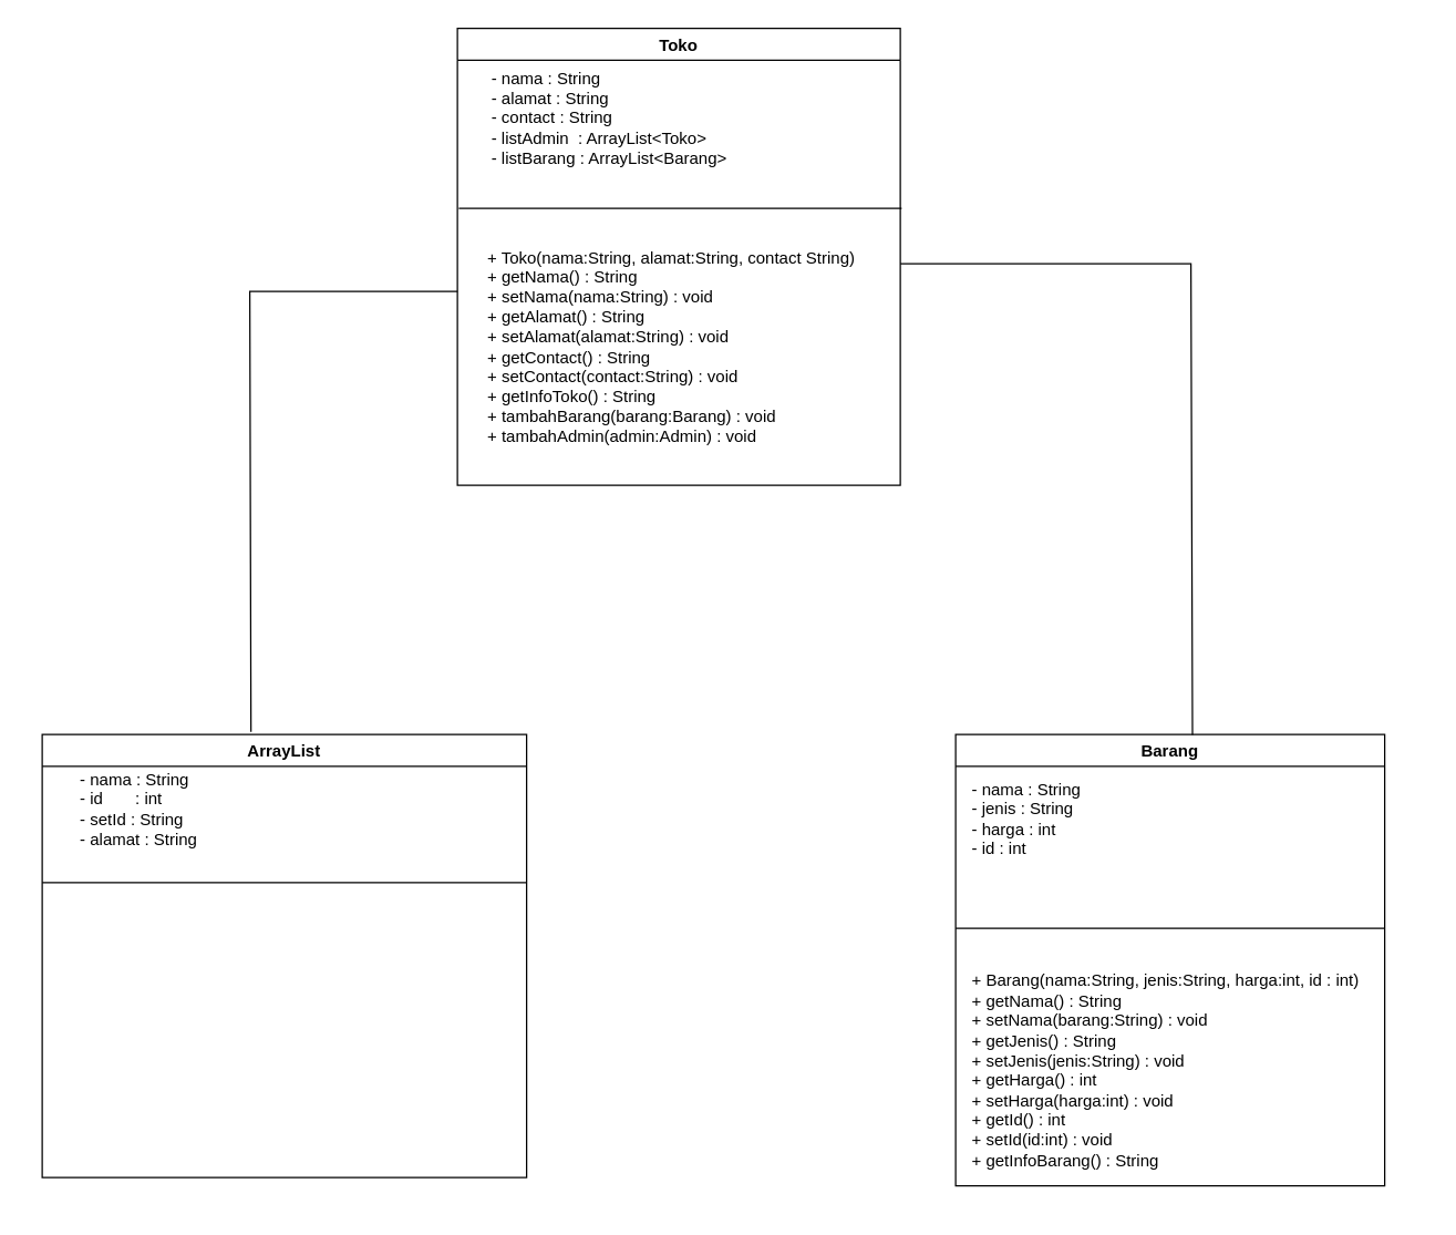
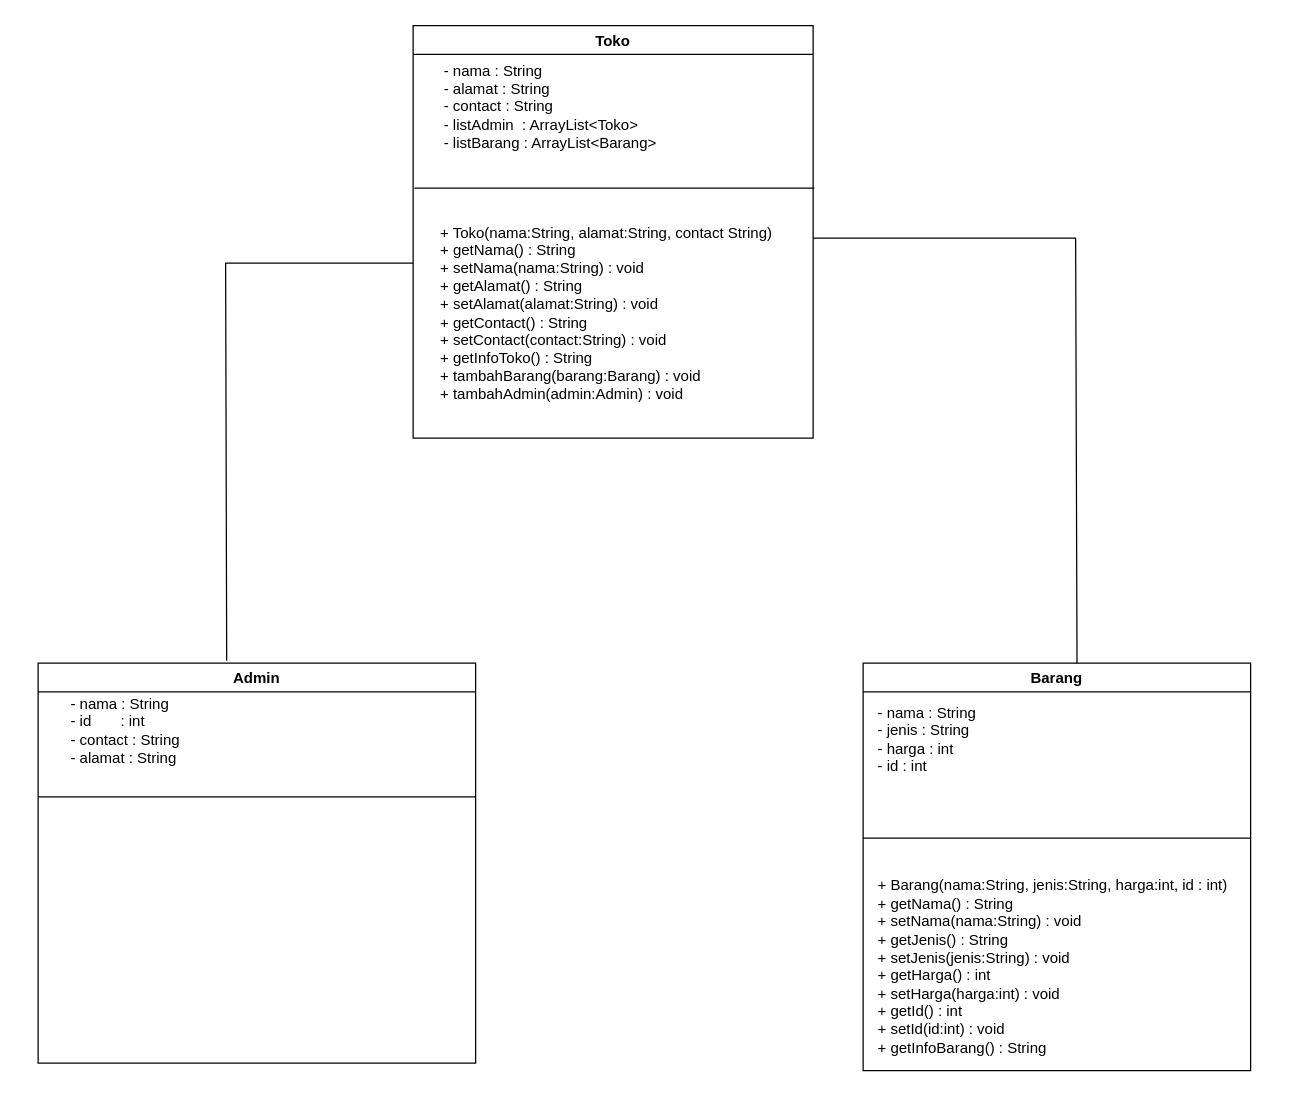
- <mxCell id="6" value="ArrayList" style="swimlane;startSize=23;" parent="1" vertex="1"><mxGeometry x="30" y="530" width="350" height="320" as="geometry" /></mxCell>
+ <mxCell id="6" value="Admin" style="swimlane;startSize=23;" parent="1" vertex="1"><mxGeometry x="30" y="530" width="350" height="320" as="geometry" /></mxCell>
- <mxCell id="7" value="&lt;div style=&quot;text-align: left;&quot;&gt;&lt;span style=&quot;background-color: initial;&quot;&gt;- nama : String&lt;/span&gt;&lt;/div&gt;&lt;div style=&quot;text-align: left;&quot;&gt;&lt;span style=&quot;background-color: initial;&quot;&gt;- id&lt;span style=&quot;white-space: pre;&quot;&gt;&#09;&lt;/span&gt;&amp;nbsp; &amp;nbsp; : int&lt;/span&gt;&lt;/div&gt;&lt;div style=&quot;text-align: left;&quot;&gt;- setId : String&lt;/div&gt;&lt;div style=&quot;text-align: left;&quot;&gt;- alamat : String&lt;/div&gt;" style="text;html=1;strokeColor=none;fillColor=none;align=center;verticalAlign=middle;whiteSpace=wrap;rounded=0;" parent="6" vertex="1"><mxGeometry x="-10" y="39" width="160" height="30" as="geometry" /></mxCell>
+ <mxCell id="7" value="&lt;div style=&quot;text-align: left;&quot;&gt;&lt;span style=&quot;background-color: initial;&quot;&gt;- nama : String&lt;/span&gt;&lt;/div&gt;&lt;div style=&quot;text-align: left;&quot;&gt;&lt;span style=&quot;background-color: initial;&quot;&gt;- id&lt;span style=&quot;white-space: pre;&quot;&gt;&#09;&lt;/span&gt;&amp;nbsp; &amp;nbsp; : int&lt;/span&gt;&lt;/div&gt;&lt;div style=&quot;text-align: left;&quot;&gt;- contact : String&lt;/div&gt;&lt;div style=&quot;text-align: left;&quot;&gt;- alamat : String&lt;/div&gt;" style="text;html=1;strokeColor=none;fillColor=none;align=center;verticalAlign=middle;whiteSpace=wrap;rounded=0;" parent="6" vertex="1"><mxGeometry x="-10" y="39" width="160" height="30" as="geometry" /></mxCell>
- <mxCell id="12" value="+ Barang(nama:String, jenis:String, harga:int, id : int)&lt;br&gt;+ getNama() : String&lt;br&gt;+ setNama(barang:String) : void&lt;br&gt;+ getJenis() : String&lt;br&gt;+ setJenis(jenis:String) : void&lt;br&gt;+ getHarga() : int&lt;br&gt;+ setHarga(harga:int) : void&lt;br&gt;+ getId() : int&lt;br&gt;+ setId(id:int) : void&lt;br&gt;+ getInfoBarang() : String&lt;br&gt;&amp;nbsp;" style="text;html=1;strokeColor=none;fillColor=none;align=left;verticalAlign=middle;whiteSpace=wrap;rounded=0;" parent="9" vertex="1"><mxGeometry x="10" y="160" width="330" height="180" as="geometry" /></mxCell>
+ <mxCell id="12" value="+ Barang(nama:String, jenis:String, harga:int, id : int)&lt;br&gt;+ getNama() : String&lt;br&gt;+ setNama(nama:String) : void&lt;br&gt;+ getJenis() : String&lt;br&gt;+ setJenis(jenis:String) : void&lt;br&gt;+ getHarga() : int&lt;br&gt;+ setHarga(harga:int) : void&lt;br&gt;+ getId() : int&lt;br&gt;+ setId(id:int) : void&lt;br&gt;+ getInfoBarang() : String&lt;br&gt;&amp;nbsp;" style="text;html=1;strokeColor=none;fillColor=none;align=left;verticalAlign=middle;whiteSpace=wrap;rounded=0;" parent="9" vertex="1"><mxGeometry x="10" y="160" width="330" height="180" as="geometry" /></mxCell>
